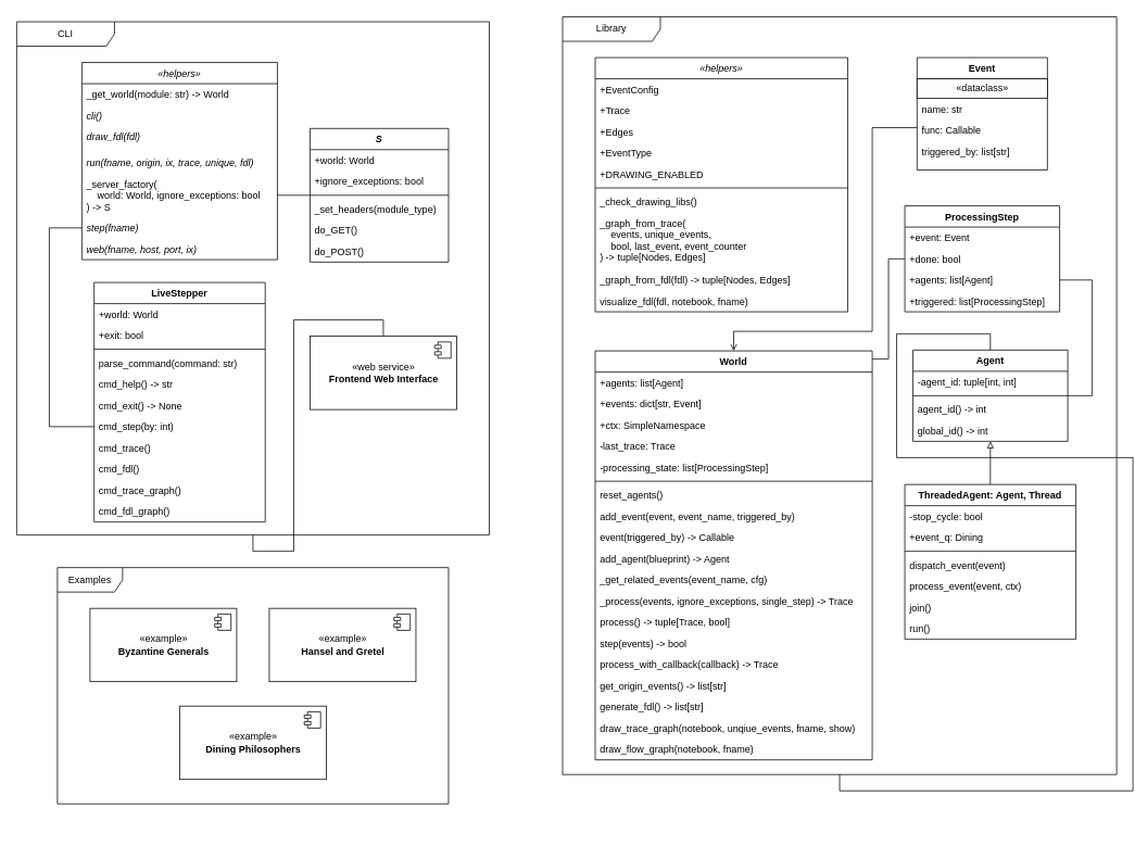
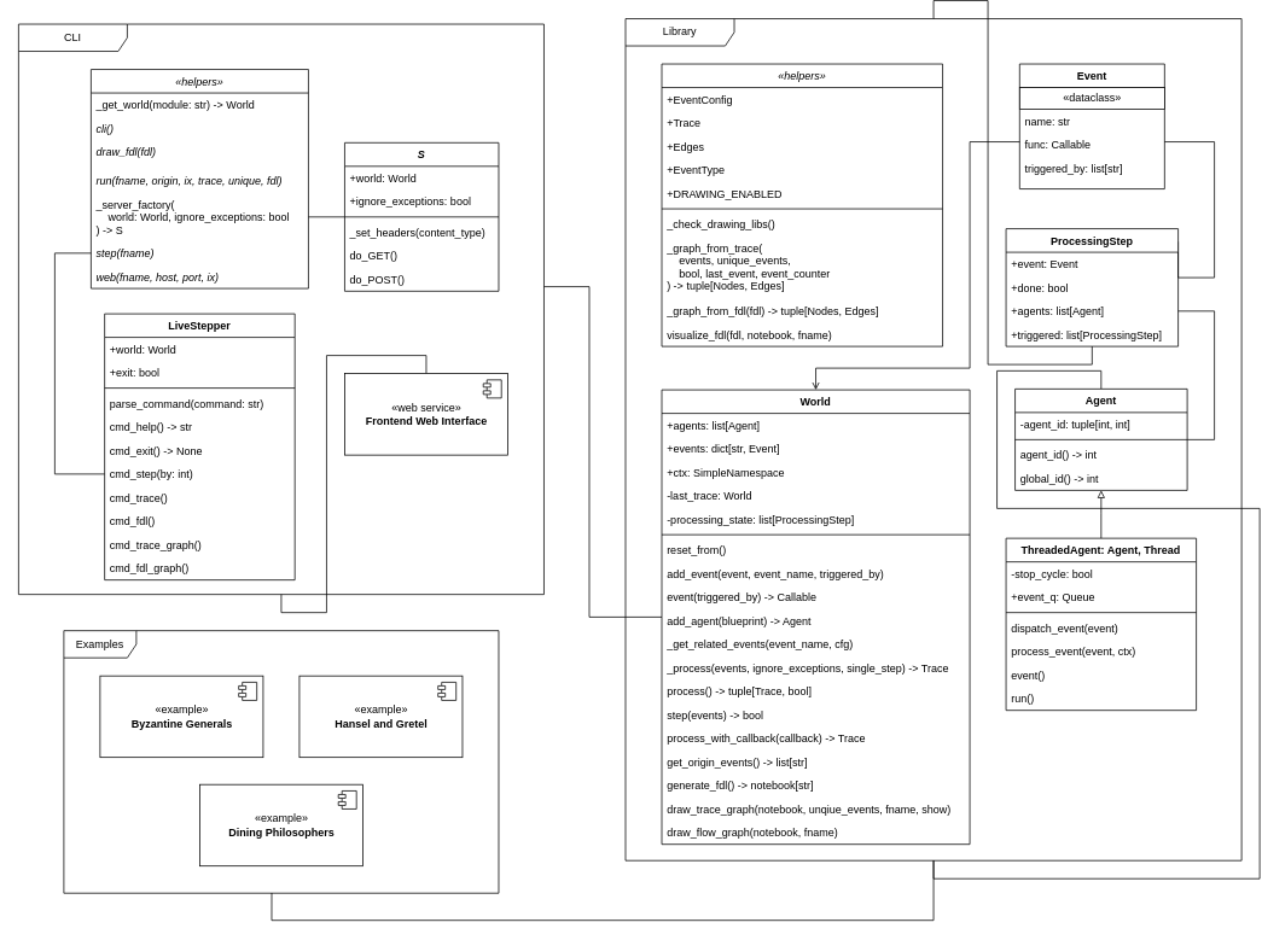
+ <mxCell id="16" style="edgeStyle=orthogonalEdgeStyle;rounded=0;orthogonalLoop=1;jettySize=auto;html=1;entryX=1;entryY=0.11;entryDx=0;entryDy=0;entryPerimeter=0;endArrow=none;endFill=0;" edge="1" parent="1" source="17" target="23"><mxGeometry relative="1" as="geometry"><Array as="points"><mxPoint x="1340" y="156" /><mxPoint x="1340" y="306" /><mxPoint x="1300" y="306" /></Array></mxGeometry></mxCell>
- <mxCell id="91" value="_set_headers(module_type)" style="text;strokeColor=none;fillColor=none;align=left;verticalAlign=top;spacingLeft=4;spacingRight=4;overflow=hidden;rotatable=0;points=[[0,0.5],[1,0.5]];portConstraint=eastwest;" vertex="1" parent="87"><mxGeometry y="86" width="170" height="26" as="geometry" /></mxCell>
+ <mxCell id="91" value="_set_headers(content_type)" style="text;strokeColor=none;fillColor=none;align=left;verticalAlign=top;spacingLeft=4;spacingRight=4;overflow=hidden;rotatable=0;points=[[0,0.5],[1,0.5]];portConstraint=eastwest;" vertex="1" parent="87"><mxGeometry y="86" width="170" height="26" as="geometry" /></mxCell>
- <mxCell id="22" style="edgeStyle=orthogonalEdgeStyle;rounded=0;orthogonalLoop=1;jettySize=auto;html=1;entryX=0.998;entryY=0.02;entryDx=0;entryDy=0;entryPerimeter=0;endArrow=none;endFill=0;" edge="1" parent="1" source="23" target="45"><mxGeometry relative="1" as="geometry" /></mxCell>
+ <mxCell id="22" style="edgeStyle=orthogonalEdgeStyle;rounded=0;orthogonalLoop=1;jettySize=auto;html=1;endArrow=none;endFill=0;" edge="1" parent="1" source="23" target="3"><mxGeometry relative="1" as="geometry" /></mxCell>
+ <mxCell id="44" style="edgeStyle=orthogonalEdgeStyle;rounded=0;orthogonalLoop=1;jettySize=auto;html=1;endArrow=none;endFill=0;" edge="1" parent="1" source="45" target="66"><mxGeometry relative="1" as="geometry"><Array as="points"><mxPoint x="650" y="681" /><mxPoint x="650" y="316" /></Array></mxGeometry></mxCell>
- <mxCell id="49" value="-last_trace: Trace" style="text;strokeColor=none;fillColor=none;align=left;verticalAlign=top;spacingLeft=4;spacingRight=4;overflow=hidden;rotatable=0;points=[[0,0.5],[1,0.5]];portConstraint=eastwest;" vertex="1" parent="45"><mxGeometry y="104" width="340" height="26" as="geometry" /></mxCell>
+ <mxCell id="49" value="-last_trace: World" style="text;strokeColor=none;fillColor=none;align=left;verticalAlign=top;spacingLeft=4;spacingRight=4;overflow=hidden;rotatable=0;points=[[0,0.5],[1,0.5]];portConstraint=eastwest;" vertex="1" parent="45"><mxGeometry y="104" width="340" height="26" as="geometry" /></mxCell>
- <mxCell id="52" value="reset_agents()" style="text;strokeColor=none;fillColor=none;align=left;verticalAlign=top;spacingLeft=4;spacingRight=4;overflow=hidden;rotatable=0;points=[[0,0.5],[1,0.5]];portConstraint=eastwest;" vertex="1" parent="45"><mxGeometry y="164" width="340" height="26" as="geometry" /></mxCell>
+ <mxCell id="52" value="reset_from()" style="text;strokeColor=none;fillColor=none;align=left;verticalAlign=top;spacingLeft=4;spacingRight=4;overflow=hidden;rotatable=0;points=[[0,0.5],[1,0.5]];portConstraint=eastwest;" vertex="1" parent="45"><mxGeometry y="164" width="340" height="26" as="geometry" /></mxCell>
- <mxCell id="38" value="+event_q: Dining" style="text;strokeColor=none;fillColor=none;align=left;verticalAlign=top;spacingLeft=4;spacingRight=4;overflow=hidden;rotatable=0;points=[[0,0.5],[1,0.5]];portConstraint=eastwest;" vertex="1" parent="36"><mxGeometry y="52" width="210" height="26" as="geometry" /></mxCell>
+ <mxCell id="38" value="+event_q: Queue" style="text;strokeColor=none;fillColor=none;align=left;verticalAlign=top;spacingLeft=4;spacingRight=4;overflow=hidden;rotatable=0;points=[[0,0.5],[1,0.5]];portConstraint=eastwest;" vertex="1" parent="36"><mxGeometry y="52" width="210" height="26" as="geometry" /></mxCell>
- <mxCell id="42" value="join()" style="text;strokeColor=none;fillColor=none;align=left;verticalAlign=top;spacingLeft=4;spacingRight=4;overflow=hidden;rotatable=0;points=[[0,0.5],[1,0.5]];portConstraint=eastwest;" vertex="1" parent="36"><mxGeometry y="138" width="210" height="26" as="geometry" /></mxCell>
+ <mxCell id="42" value="event()" style="text;strokeColor=none;fillColor=none;align=left;verticalAlign=top;spacingLeft=4;spacingRight=4;overflow=hidden;rotatable=0;points=[[0,0.5],[1,0.5]];portConstraint=eastwest;" vertex="1" parent="36"><mxGeometry y="138" width="210" height="26" as="geometry" /></mxCell>
- <mxCell id="62" value="generate_fdl() -&gt; list[str]" style="text;strokeColor=none;fillColor=none;align=left;verticalAlign=top;spacingLeft=4;spacingRight=4;overflow=hidden;rotatable=0;points=[[0,0.5],[1,0.5]];portConstraint=eastwest;" vertex="1" parent="45"><mxGeometry y="424" width="340" height="26" as="geometry" /></mxCell>
+ <mxCell id="62" value="generate_fdl() -&gt; notebook[str]" style="text;strokeColor=none;fillColor=none;align=left;verticalAlign=top;spacingLeft=4;spacingRight=4;overflow=hidden;rotatable=0;points=[[0,0.5],[1,0.5]];portConstraint=eastwest;" vertex="1" parent="45"><mxGeometry y="424" width="340" height="26" as="geometry" /></mxCell>
+ <mxCell id="2" style="edgeStyle=orthogonalEdgeStyle;rounded=0;orthogonalLoop=1;jettySize=auto;html=1;endArrow=none;endFill=0;entryX=0.478;entryY=0.999;entryDx=0;entryDy=0;entryPerimeter=0;" edge="1" parent="1" source="3" target="99"><mxGeometry relative="1" as="geometry"><mxPoint x="300" y="996" as="targetPoint" /><Array as="points"><mxPoint x="1030" y="1016" /><mxPoint x="299" y="1016" /></Array></mxGeometry></mxCell>
